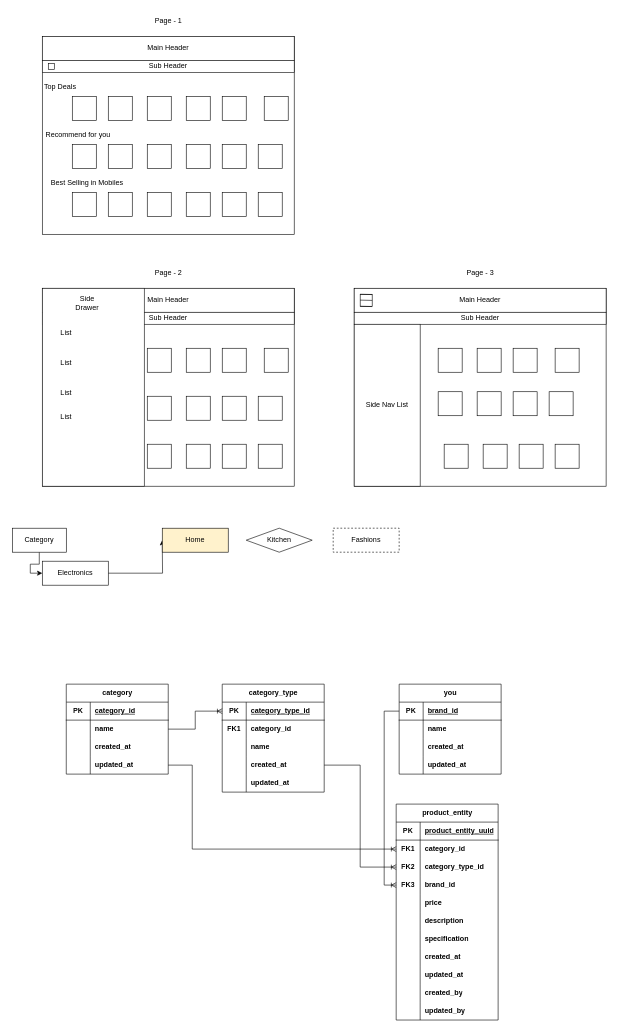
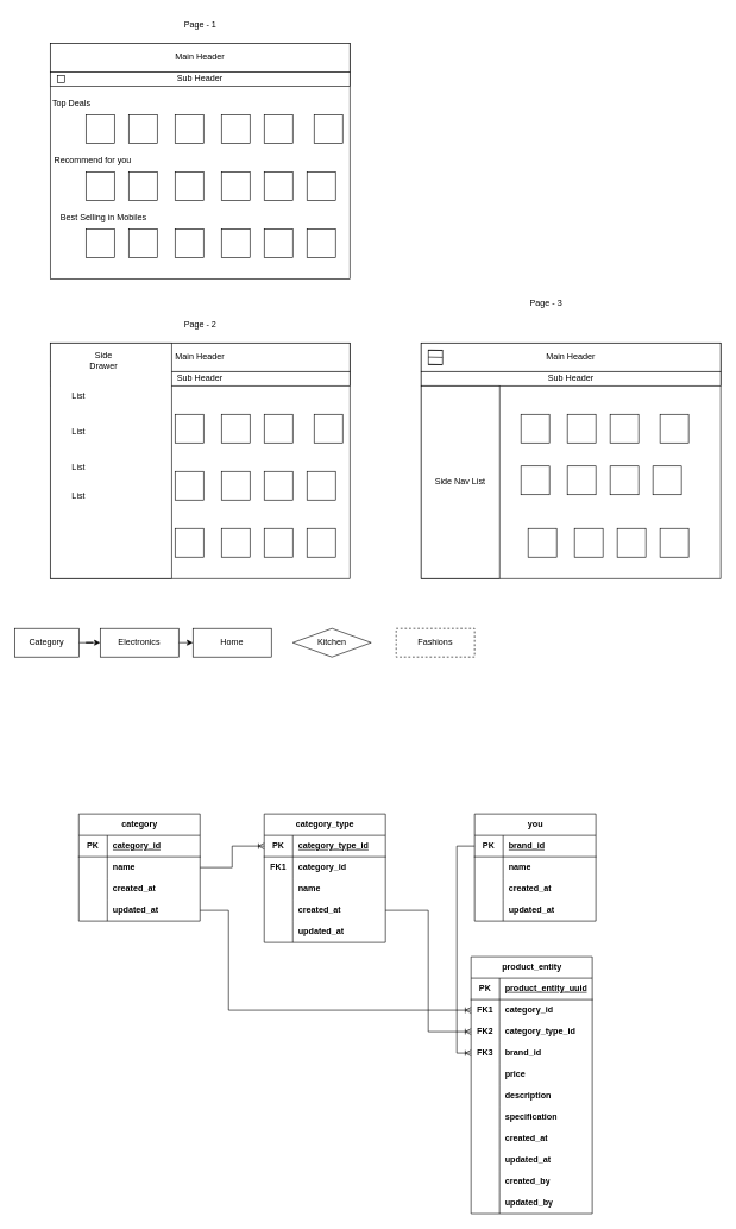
- <mxCell id="70" value="Page - 3" style="text;html=1;align=center;verticalAlign=middle;resizable=0;points=[];autosize=1;strokeColor=none;fillColor=none;" parent="1" vertex="1"><mxGeometry x="765" y="440" width="70" height="30" as="geometry" /></mxCell>
+ <mxCell id="70" value="Page - 3" style="text;html=1;align=center;verticalAlign=middle;resizable=0;points=[];autosize=1;strokeColor=none;fillColor=none;" parent="1" vertex="1"><mxGeometry x="730" y="410" width="70" height="30" as="geometry" /></mxCell>
- <mxCell id="67" value="Home" style="rounded=0;whiteSpace=wrap;html=1;fillColor=#fff2cc;" parent="1" vertex="1"><mxGeometry x="270" y="880" width="110" height="40" as="geometry" /></mxCell>
+ <mxCell id="67" value="Home" style="rounded=0;whiteSpace=wrap;html=1;" parent="1" vertex="1"><mxGeometry x="270" y="880" width="110" height="40" as="geometry" /></mxCell>
- <mxCell id="66" value="Electronics" style="rounded=0;whiteSpace=wrap;html=1;" parent="1" vertex="1"><mxGeometry x="70" y="935" width="110" height="40" as="geometry" /></mxCell>
+ <mxCell id="66" value="Electronics" style="rounded=0;whiteSpace=wrap;html=1;" parent="1" vertex="1"><mxGeometry x="140" y="880" width="110" height="40" as="geometry" /></mxCell>
